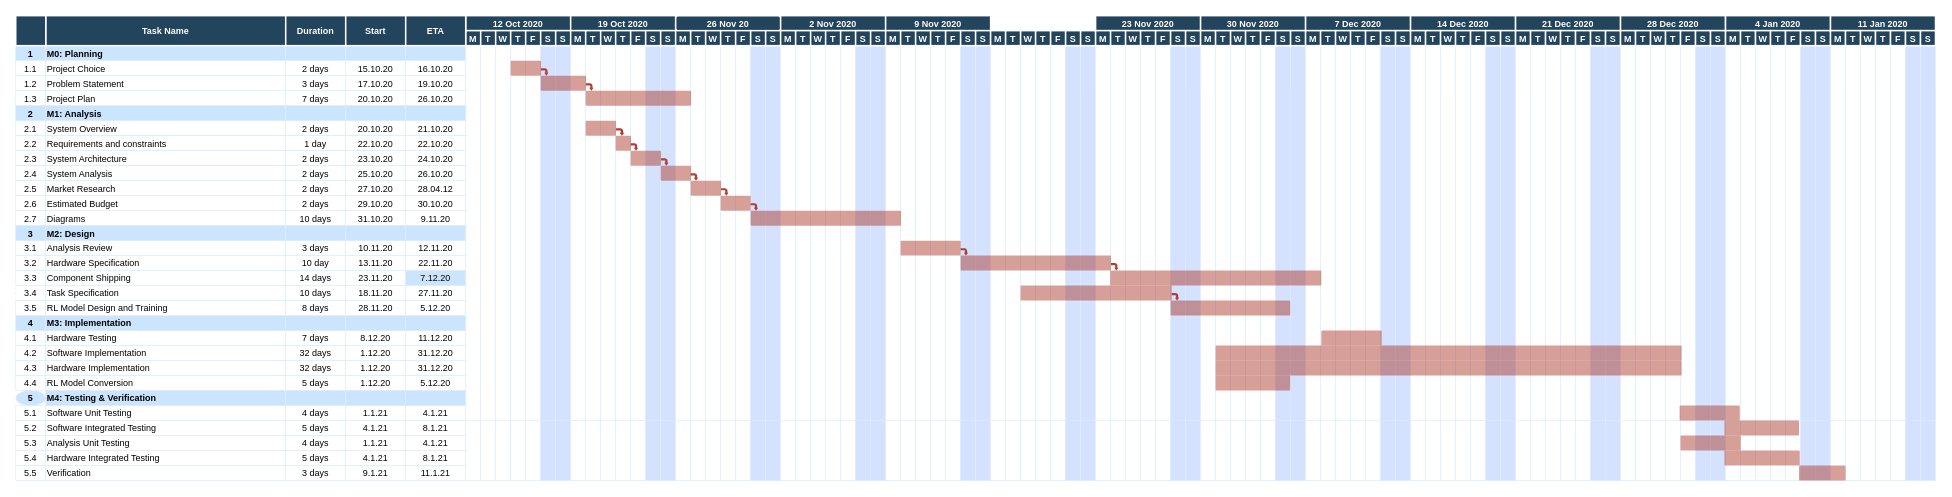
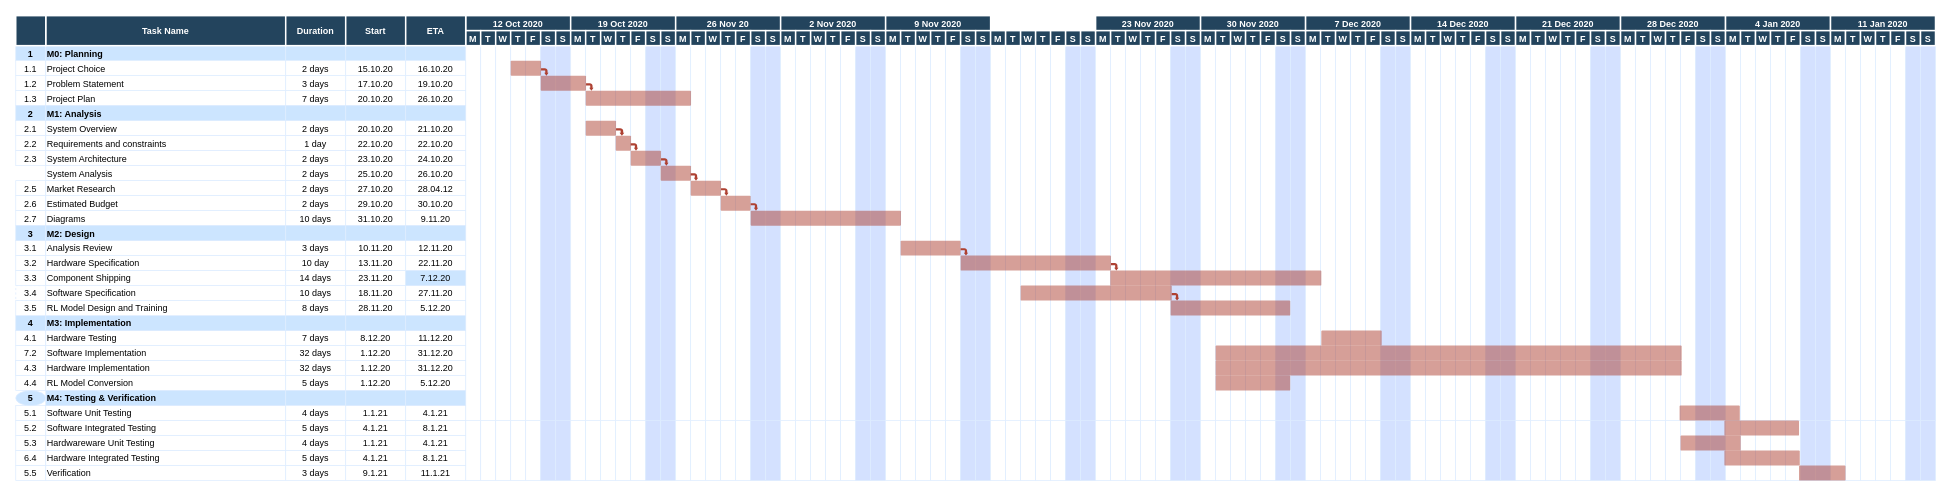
- <mxCell id="285" value="26 Nov 20" style="fillColor=#23445D;strokeColor=#FFFFFF;strokeWidth=2;fontColor=#FFFFFF;fontStyle=1;rounded=1;" parent="1" vertex="1"><mxGeometry x="900.5" y="20" width="140" height="20" as="geometry" /></mxCell>
+ <mxCell id="285" value="26 Nov 20" style="fillColor=#23445D;strokeColor=#FFFFFF;strokeWidth=2;fontColor=#FFFFFF;fontStyle=1" parent="1" vertex="1"><mxGeometry x="900.5" y="20" width="140" height="20" as="geometry" /></mxCell>
- <mxCell id="141" value="2.4" style="strokeColor=#DEEDFF" parent="1" vertex="1"><mxGeometry x="20.5" y="220" width="40" height="20" as="geometry" /></mxCell>
- <mxCell id="177" value="Task Specification" style="align=left;strokeColor=#DEEDFF" parent="1" vertex="1"><mxGeometry x="60.5" y="380" width="320.0" height="20" as="geometry" /></mxCell>
+ <mxCell id="177" value="Software Specification" style="align=left;strokeColor=#DEEDFF" parent="1" vertex="1"><mxGeometry x="60.5" y="380" width="320.0" height="20" as="geometry" /></mxCell>
- <mxCell id="191" value="4.2" style="strokeColor=#DEEDFF" parent="1" vertex="1"><mxGeometry x="20.5" y="460" width="40" height="20" as="geometry" /></mxCell>
+ <mxCell id="191" value="7.2" style="strokeColor=#DEEDFF" parent="1" vertex="1"><mxGeometry x="20.5" y="460" width="40" height="20" as="geometry" /></mxCell>
- <mxCell id="476" value="Analysis Unit Testing" style="align=left;strokeColor=#DEEDFF" vertex="1" parent="1"><mxGeometry x="60.5" y="580" width="320.0" height="20" as="geometry" /></mxCell>
+ <mxCell id="476" value="Hardwareware Unit Testing" style="align=left;strokeColor=#DEEDFF" vertex="1" parent="1"><mxGeometry x="60.5" y="580" width="320.0" height="20" as="geometry" /></mxCell>
- <mxCell id="480" value="5.4" style="strokeColor=#DEEDFF" vertex="1" parent="1"><mxGeometry x="20.5" y="600" width="40" height="20" as="geometry" /></mxCell>
+ <mxCell id="480" value="6.4" style="strokeColor=#DEEDFF" vertex="1" parent="1"><mxGeometry x="20.5" y="600" width="40" height="20" as="geometry" /></mxCell>
